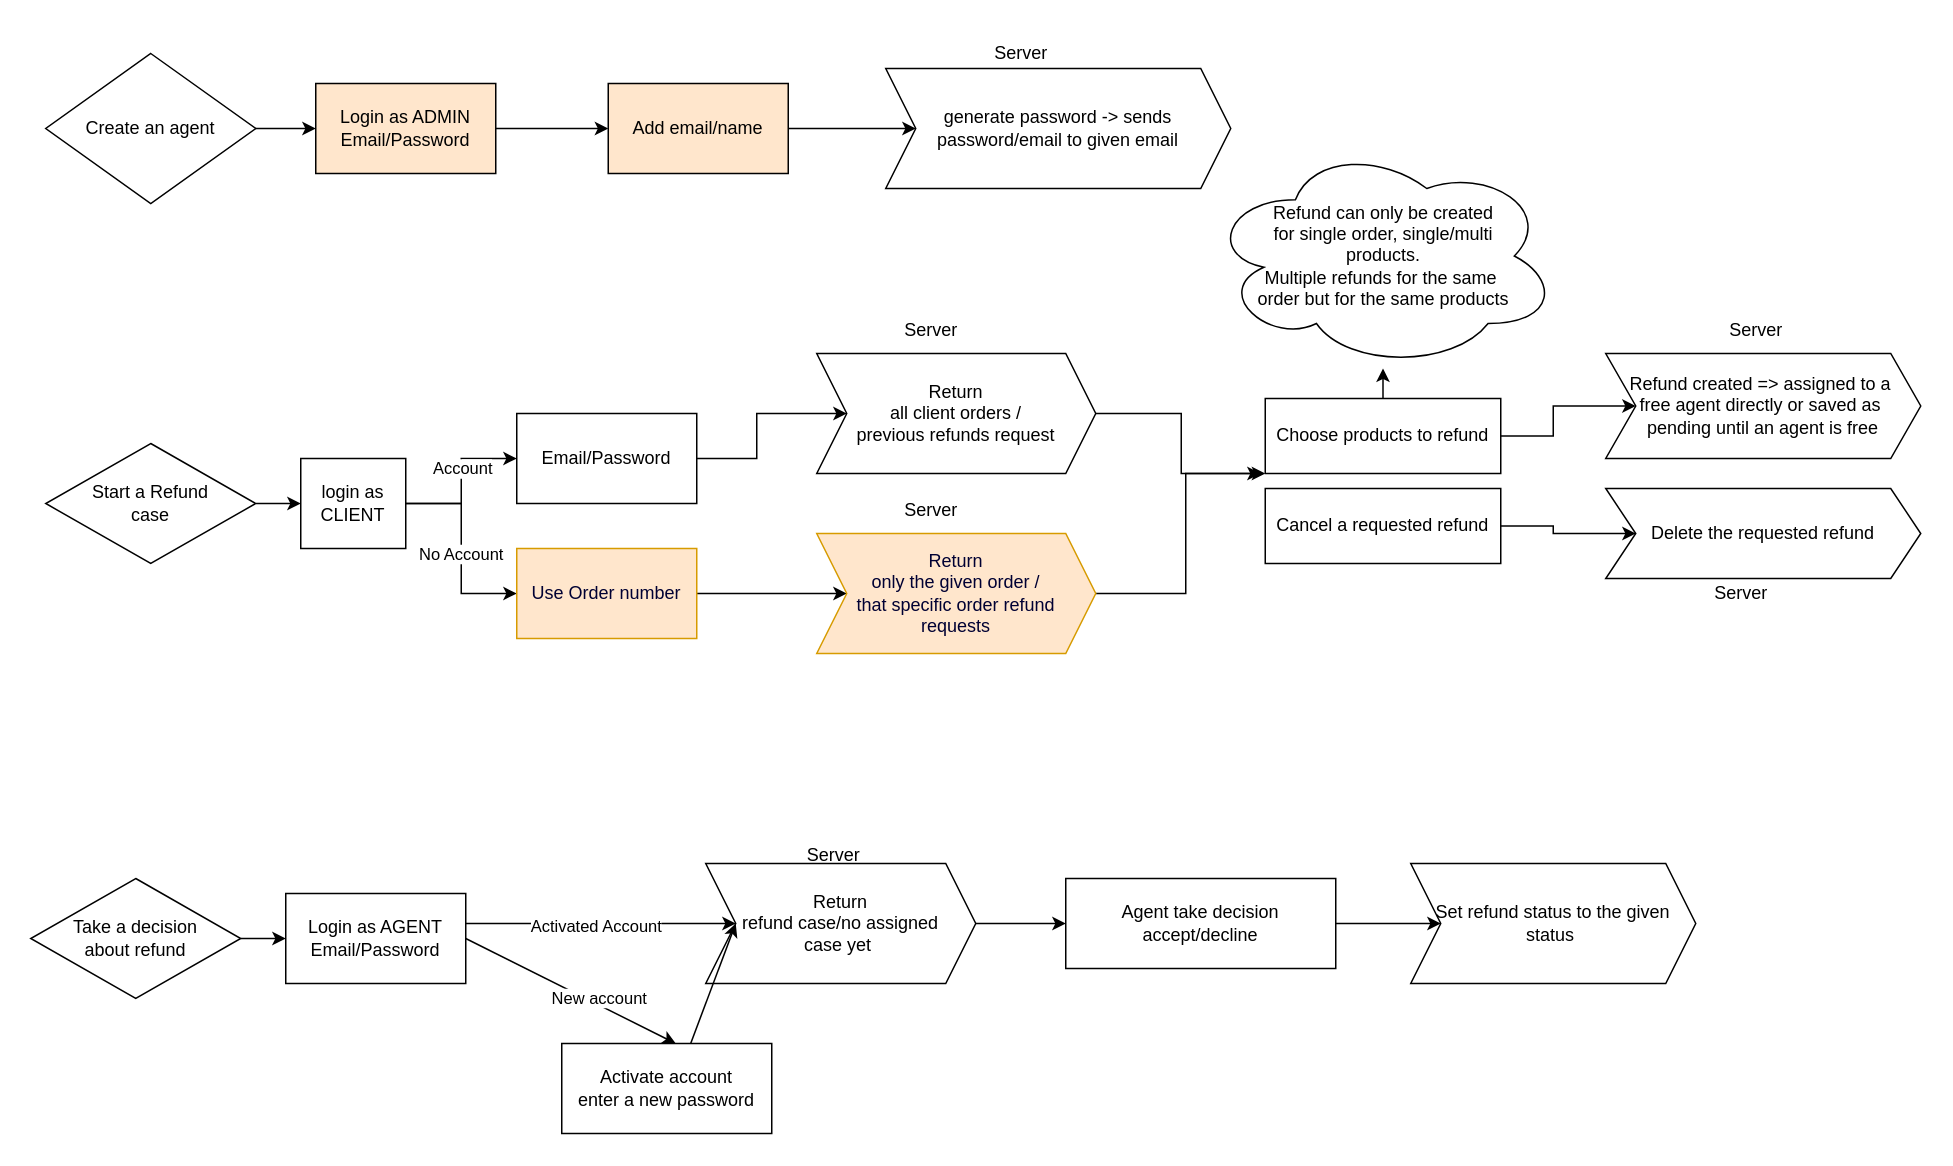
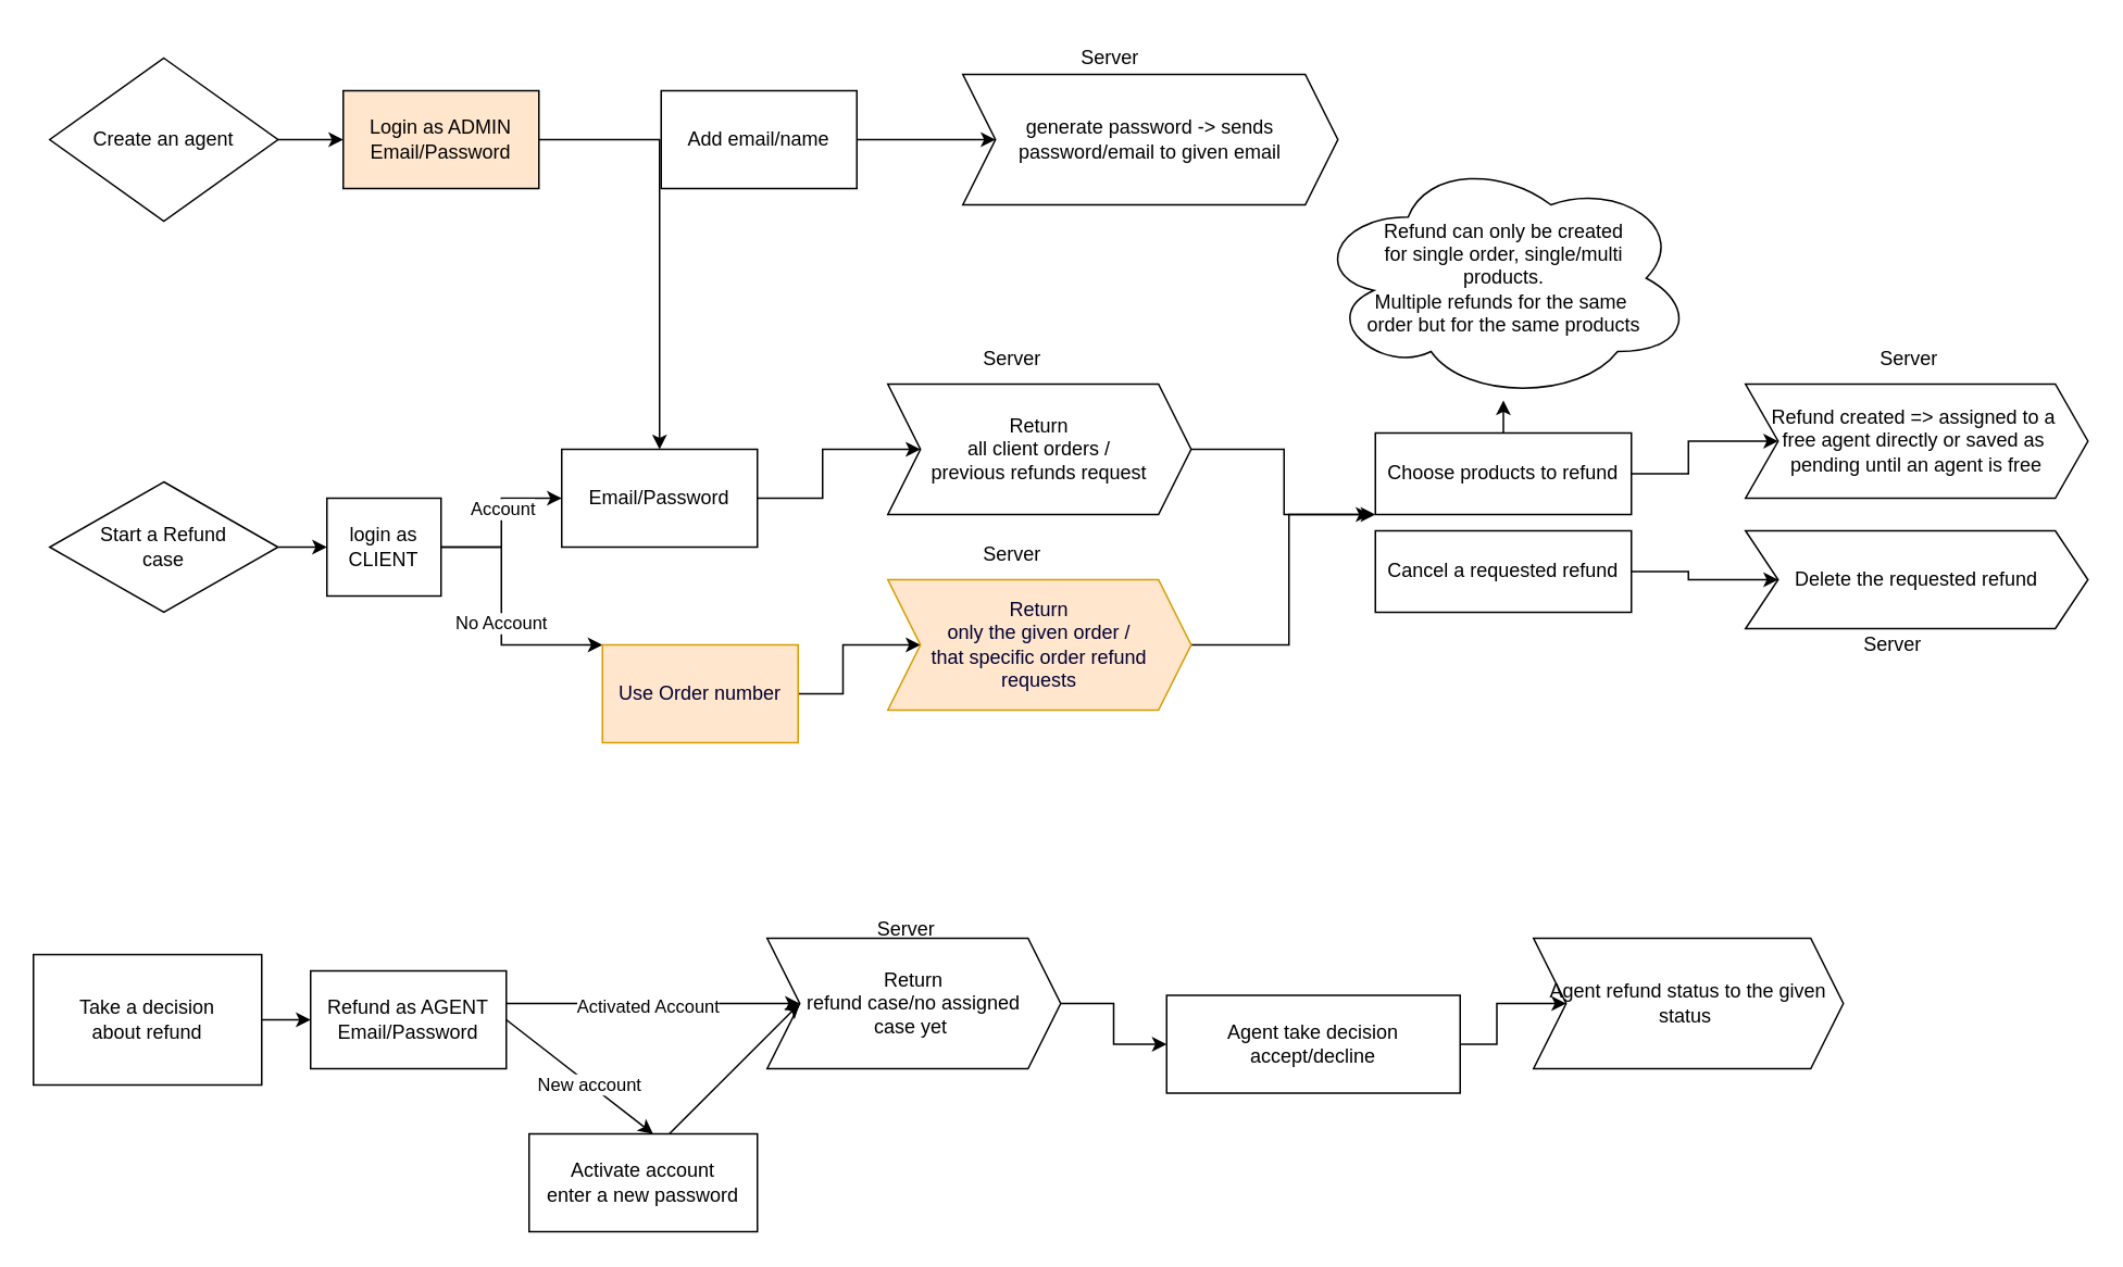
- <mxCell id="4" style="edgeStyle=orthogonalEdgeStyle;rounded=0;orthogonalLoop=1;jettySize=auto;html=1;" parent="1" source="5" target="7" edge="1"><mxGeometry relative="1" as="geometry" /></mxCell>
+ <mxCell id="4" style="edgeStyle=orthogonalEdgeStyle;rounded=0;orthogonalLoop=1;jettySize=auto;html=1;" parent="1" source="5" target="17" edge="1"><mxGeometry relative="1" as="geometry" /></mxCell>
- <mxCell id="7" value="Add email/name" style="rounded=0;whiteSpace=wrap;html=1;fillColor=#ffe6cc;" parent="1" vertex="1"><mxGeometry x="405" y="55" width="120" height="60" as="geometry" /></mxCell>
+ <mxCell id="7" value="Add email/name" style="rounded=0;whiteSpace=wrap;html=1;" parent="1" vertex="1"><mxGeometry x="405" y="55" width="120" height="60" as="geometry" /></mxCell>
- <mxCell id="19" value="Use Order number" style="whiteSpace=wrap;html=1;fillColor=#ffe6cc;strokeColor=#d79b00;fontColor=#000033;" parent="1" vertex="1"><mxGeometry x="344" y="365" width="120" height="60" as="geometry" /></mxCell>
+ <mxCell id="19" value="Use Order number" style="whiteSpace=wrap;html=1;fillColor=#ffe6cc;strokeColor=#d79b00;fontColor=#000033;" parent="1" vertex="1"><mxGeometry x="369" y="395" width="120" height="60" as="geometry" /></mxCell>
- <mxCell id="38" value="Agent take decision&lt;br&gt;accept/decline" style="whiteSpace=wrap;html=1;" parent="1" vertex="1"><mxGeometry x="710" y="585" width="180" height="60" as="geometry" /></mxCell>
+ <mxCell id="38" value="Agent take decision&lt;br&gt;accept/decline" style="whiteSpace=wrap;html=1;" parent="1" vertex="1"><mxGeometry x="715" y="610" width="180" height="60" as="geometry" /></mxCell>
- <mxCell id="52" value="Set refund status to the given&lt;br&gt;status&amp;nbsp;" style="shape=step;perimeter=stepPerimeter;whiteSpace=wrap;html=1;fixedSize=1;" parent="1" vertex="1"><mxGeometry x="940" y="575" width="190" height="80" as="geometry" /></mxCell>
+ <mxCell id="52" value="Agent refund status to the given&lt;br&gt;status&amp;nbsp;" style="shape=step;perimeter=stepPerimeter;whiteSpace=wrap;html=1;fixedSize=1;" parent="1" vertex="1"><mxGeometry x="940" y="575" width="190" height="80" as="geometry" /></mxCell>
- <mxCell id="33" value="Take a decision&lt;br&gt;about refund" style="rhombus;whiteSpace=wrap;html=1;" parent="1" vertex="1"><mxGeometry x="20" y="585" width="140" height="80" as="geometry" /></mxCell>
+ <mxCell id="33" value="Take a decision&lt;br&gt;about refund" style="whiteSpace=wrap;html=1;rounded=0;" parent="1" vertex="1"><mxGeometry x="20" y="585" width="140" height="80" as="geometry" /></mxCell>
- <mxCell id="46" value="Login as AGENT&lt;br&gt;Email/Password" style="whiteSpace=wrap;html=1;" parent="1" vertex="1"><mxGeometry x="190" y="595" width="120" height="60" as="geometry" /></mxCell>
+ <mxCell id="46" value="Refund as AGENT&lt;br&gt;Email/Password" style="whiteSpace=wrap;html=1;" parent="1" vertex="1"><mxGeometry x="190" y="595" width="120" height="60" as="geometry" /></mxCell>
- <mxCell id="34" value="Activate account&lt;br&gt;enter a new password" style="whiteSpace=wrap;html=1;" parent="1" vertex="1"><mxGeometry x="374" y="695" width="140" height="60" as="geometry" /></mxCell>
+ <mxCell id="34" value="Activate account&lt;br&gt;enter a new password" style="whiteSpace=wrap;html=1;" parent="1" vertex="1"><mxGeometry x="324" y="695" width="140" height="60" as="geometry" /></mxCell>
